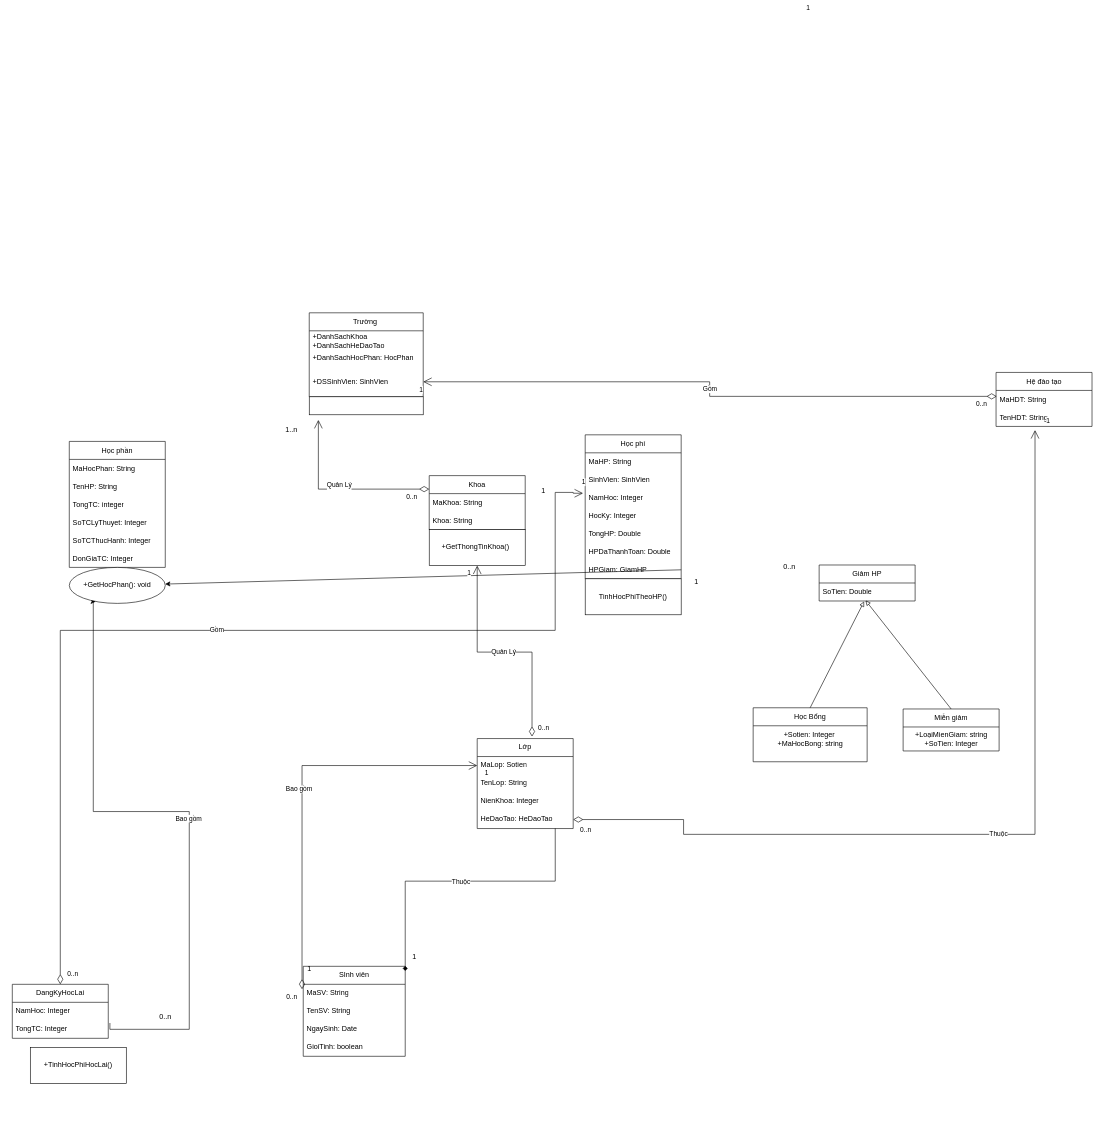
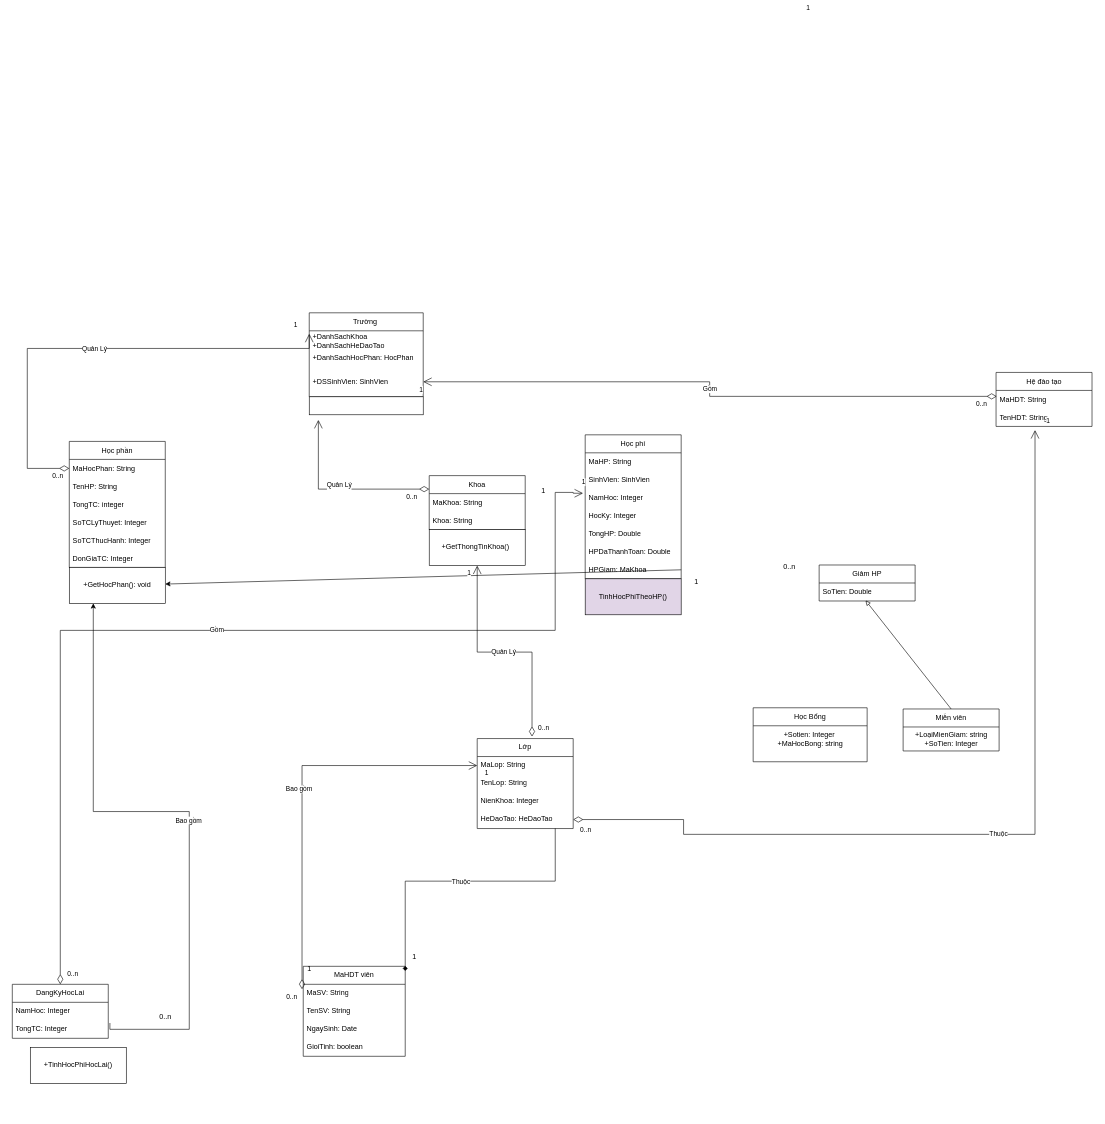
+ <mxCell id="71" value="Quản Lý" style="endArrow=open;html=1;endSize=12;startArrow=diamondThin;startSize=14;startFill=0;edgeStyle=orthogonalEdgeStyle;rounded=0;entryX=0;entryY=0.25;entryDx=0;entryDy=0;exitX=0;exitY=0.5;exitDx=0;exitDy=0;" parent="1" source="13" target="2" edge="1"><mxGeometry relative="1" as="geometry"><mxPoint x="5" y="270" as="sourcePoint" /><mxPoint x="-215" y="560" as="targetPoint" /><Array as="points"><mxPoint x="45" y="280" /><mxPoint x="45" y="80" /><mxPoint x="515" y="80" /></Array></mxGeometry></mxCell>
+ <mxCell id="72" value="0..n" style="edgeLabel;resizable=0;html=1;align=left;verticalAlign=top;" parent="71" connectable="0" vertex="1"><mxGeometry x="-1" relative="1" as="geometry"><mxPoint x="-30" as="offset" /></mxGeometry></mxCell>
+ <mxCell id="73" value="1" style="edgeLabel;resizable=0;html=1;align=right;verticalAlign=top;" parent="71" connectable="0" vertex="1"><mxGeometry x="1" relative="1" as="geometry"><mxPoint x="-19" y="-29" as="offset" /></mxGeometry></mxCell>
- <mxCell id="47" value="1..n" style="text;html=1;align=center;verticalAlign=middle;resizable=0;points=[];autosize=1;strokeColor=none;fillColor=none;" parent="1" vertex="1"><mxGeometry x="465" y="200" width="40" height="30" as="geometry" /></mxCell>
- <mxCell id="34" value="HPGiam: GiamHP" style="text;strokeColor=none;fillColor=none;align=left;verticalAlign=middle;spacingLeft=4;spacingRight=4;overflow=hidden;points=[[0,0.5],[1,0.5]];portConstraint=eastwest;rotatable=0;whiteSpace=wrap;html=1;" parent="27" vertex="1"><mxGeometry y="210" width="160" height="30" as="geometry" /></mxCell>
+ <mxCell id="34" value="HPGiam: MaKhoa" style="text;strokeColor=none;fillColor=none;align=left;verticalAlign=middle;spacingLeft=4;spacingRight=4;overflow=hidden;points=[[0,0.5],[1,0.5]];portConstraint=eastwest;rotatable=0;whiteSpace=wrap;html=1;" parent="27" vertex="1"><mxGeometry y="210" width="160" height="30" as="geometry" /></mxCell>
- <mxCell id="65" value="+GetHocPhan(): void" style="ellipse;whiteSpace=wrap;html=1;" parent="1" vertex="1"><mxGeometry x="115" y="445" width="160" height="60" as="geometry" /></mxCell>
+ <mxCell id="65" value="+GetHocPhan(): void" style="rounded=0;whiteSpace=wrap;html=1;" parent="1" vertex="1"><mxGeometry x="115" y="445" width="160" height="60" as="geometry" /></mxCell>
- <mxCell id="62" value="TinhHocPhiTheoHP()" style="rounded=0;whiteSpace=wrap;html=1;" parent="1" vertex="1"><mxGeometry x="975" y="464" width="160" height="60" as="geometry" /></mxCell>
+ <mxCell id="62" value="TinhHocPhiTheoHP()" style="rounded=0;whiteSpace=wrap;html=1;fillColor=#e1d5e7;" parent="1" vertex="1"><mxGeometry x="975" y="464" width="160" height="60" as="geometry" /></mxCell>
- <mxCell id="56" style="rounded=0;orthogonalLoop=1;jettySize=auto;html=1;exitX=0.5;exitY=0;exitDx=0;exitDy=0;entryX=0.468;entryY=1.029;entryDx=0;entryDy=0;entryPerimeter=0;endArrow=block;endFill=0;" parent="1" source="52" target="55" edge="1"><mxGeometry relative="1" as="geometry" /></mxCell>
- <mxCell id="50" value="Miễn giảm" style="swimlane;fontStyle=0;childLayout=stackLayout;horizontal=1;startSize=30;horizontalStack=0;resizeParent=1;resizeParentMax=0;resizeLast=0;collapsible=1;marginBottom=0;whiteSpace=wrap;html=1;" parent="1" vertex="1"><mxGeometry x="1505" y="681" width="160" height="70" as="geometry" /></mxCell>
+ <mxCell id="50" value="Miễn viên" style="swimlane;fontStyle=0;childLayout=stackLayout;horizontal=1;startSize=30;horizontalStack=0;resizeParent=1;resizeParentMax=0;resizeLast=0;collapsible=1;marginBottom=0;whiteSpace=wrap;html=1;" parent="1" vertex="1"><mxGeometry x="1505" y="681" width="160" height="70" as="geometry" /></mxCell>
- <mxCell id="23" value="MaLop: Sotien" style="text;strokeColor=none;fillColor=none;align=left;verticalAlign=middle;spacingLeft=4;spacingRight=4;overflow=hidden;points=[[0,0.5],[1,0.5]];portConstraint=eastwest;rotatable=0;whiteSpace=wrap;html=1;" parent="22" vertex="1"><mxGeometry y="30" width="160" height="30" as="geometry" /></mxCell>
+ <mxCell id="23" value="MaLop: String" style="text;strokeColor=none;fillColor=none;align=left;verticalAlign=middle;spacingLeft=4;spacingRight=4;overflow=hidden;points=[[0,0.5],[1,0.5]];portConstraint=eastwest;rotatable=0;whiteSpace=wrap;html=1;" parent="22" vertex="1"><mxGeometry y="30" width="160" height="30" as="geometry" /></mxCell>
- <mxCell id="7" value="SInh viên" style="swimlane;fontStyle=0;childLayout=stackLayout;horizontal=1;startSize=30;horizontalStack=0;resizeParent=1;resizeParentMax=0;resizeLast=0;collapsible=1;marginBottom=0;whiteSpace=wrap;html=1;" parent="6" vertex="1"><mxGeometry x="-350" y="150" width="170" height="150" as="geometry"><mxRectangle x="560" y="120" width="90" height="30" as="alternateBounds" /></mxGeometry></mxCell>
+ <mxCell id="7" value="MaHDT viên" style="swimlane;fontStyle=0;childLayout=stackLayout;horizontal=1;startSize=30;horizontalStack=0;resizeParent=1;resizeParentMax=0;resizeLast=0;collapsible=1;marginBottom=0;whiteSpace=wrap;html=1;" parent="6" vertex="1"><mxGeometry x="-350" y="150" width="170" height="150" as="geometry"><mxRectangle x="560" y="120" width="90" height="30" as="alternateBounds" /></mxGeometry></mxCell>
